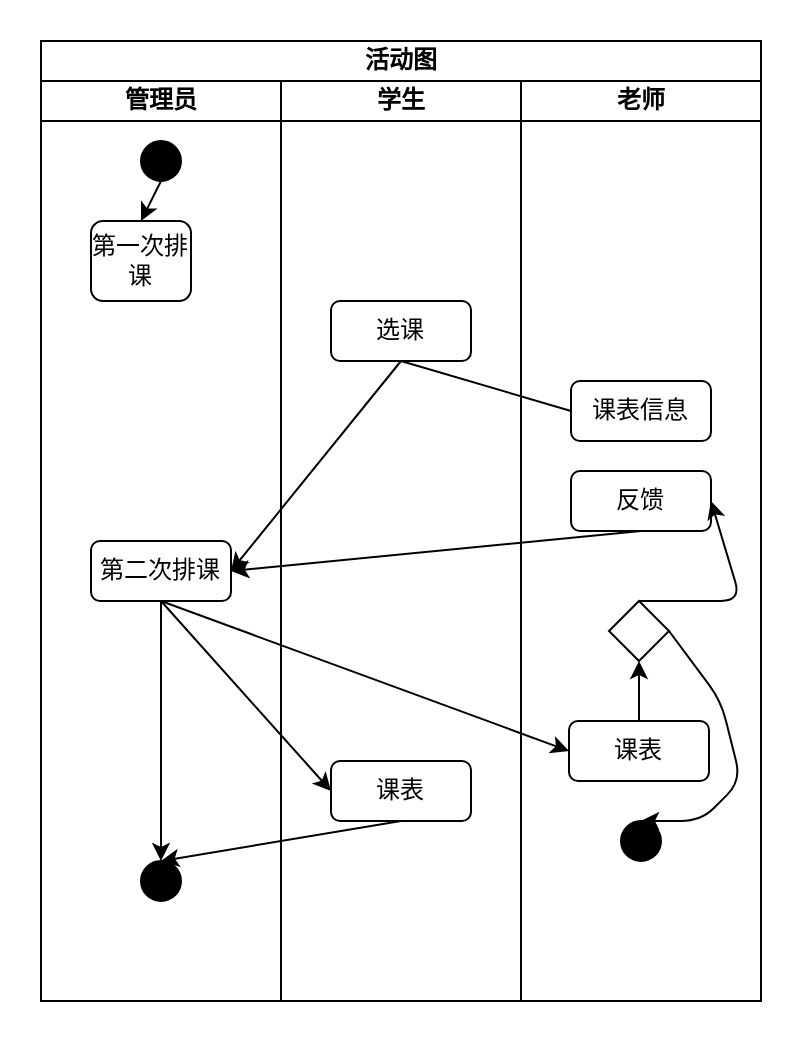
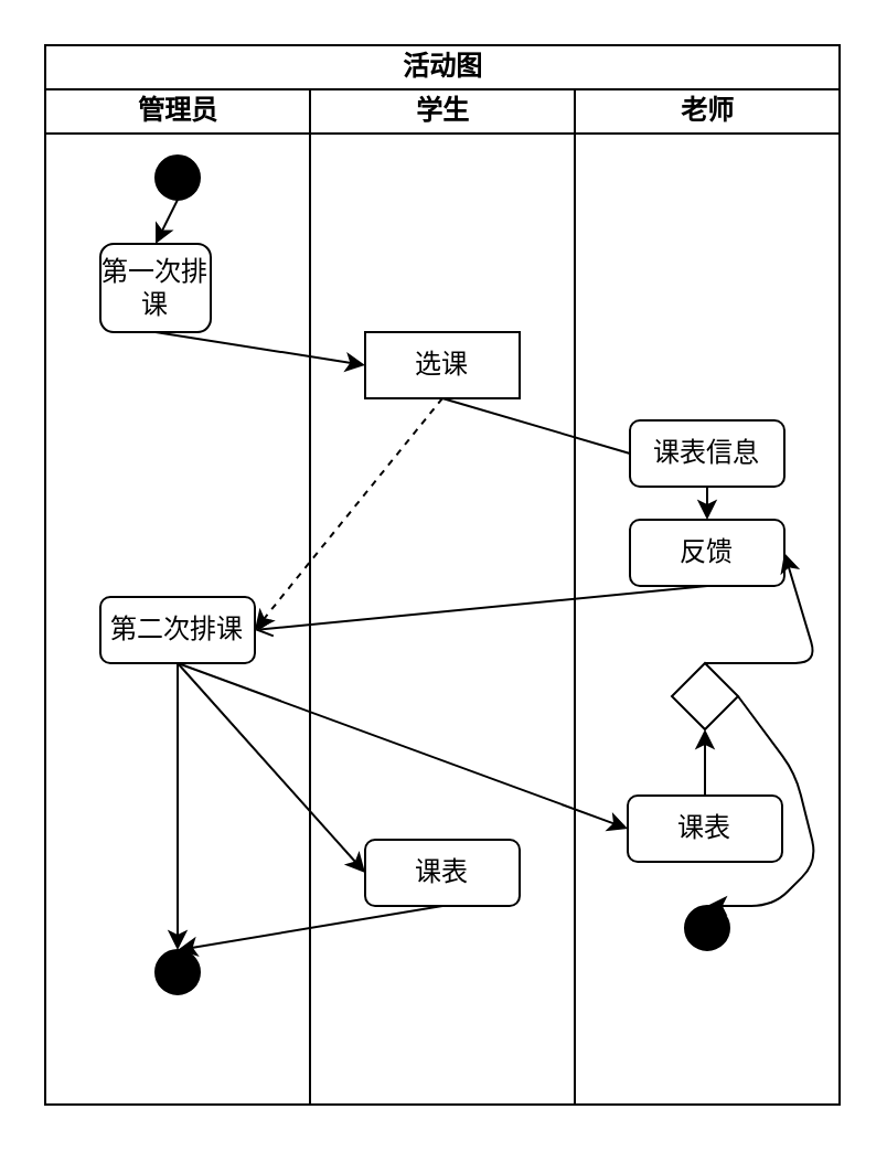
+ <mxCell id="10" style="edgeStyle=none;html=1;exitX=0.5;exitY=1;exitDx=0;exitDy=0;entryX=0;entryY=0.5;entryDx=0;entryDy=0;" edge="1" parent="2" source="6" target="15"><mxGeometry relative="1" as="geometry" /></mxCell>
- <mxCell id="15" value="选课" style="rounded=1;whiteSpace=wrap;html=1;fillColor=#FFFFFF;" vertex="1" parent="14"><mxGeometry x="25.0" y="110" width="70" height="30" as="geometry" /></mxCell>
+ <mxCell id="15" value="选课" style="whiteSpace=wrap;html=1;fillColor=#FFFFFF;rounded=0;" vertex="1" parent="14"><mxGeometry x="25.0" y="110" width="70" height="30" as="geometry" /></mxCell>
- <mxCell id="11" style="edgeStyle=none;html=1;exitX=0.5;exitY=1;exitDx=0;exitDy=0;entryX=1;entryY=0.5;entryDx=0;entryDy=0;" edge="1" parent="2" source="15" target="7"><mxGeometry relative="1" as="geometry"><mxPoint x="80.0" y="260" as="targetPoint" /></mxGeometry></mxCell>
+ <mxCell id="11" style="edgeStyle=none;html=1;exitX=0.5;exitY=1;exitDx=0;exitDy=0;entryX=1;entryY=0.5;entryDx=0;entryDy=0;dashed=1;" edge="1" parent="2" source="15" target="7"><mxGeometry relative="1" as="geometry"><mxPoint x="80.0" y="260" as="targetPoint" /></mxGeometry></mxCell>
+ <mxCell id="18" value="" style="edgeStyle=none;html=1;" edge="1" parent="17" source="19" target="20"><mxGeometry relative="1" as="geometry" /></mxCell>
- <mxCell id="13" style="edgeStyle=none;html=1;exitX=0.5;exitY=1;exitDx=0;exitDy=0;entryX=1;entryY=0.5;entryDx=0;entryDy=0;" edge="1" parent="2" source="20" target="7"><mxGeometry relative="1" as="geometry" /></mxCell>
+ <mxCell id="13" style="edgeStyle=none;html=1;exitX=0.5;exitY=1;exitDx=0;exitDy=0;entryX=1;entryY=0.5;entryDx=0;entryDy=0;endArrow=open;" edge="1" parent="2" source="20" target="7"><mxGeometry relative="1" as="geometry" /></mxCell>
